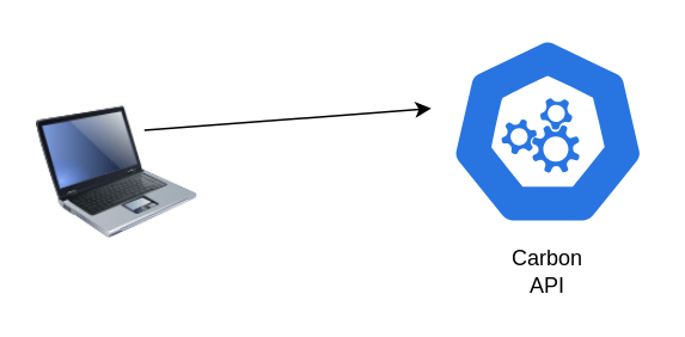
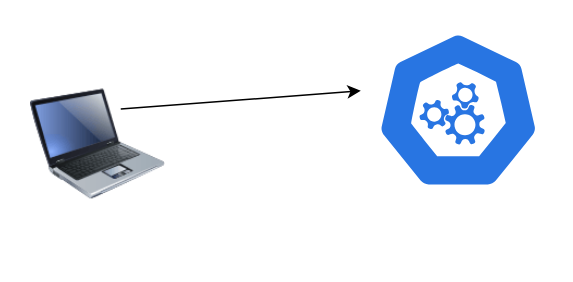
- <mxCell id="5" value="Carbon API" style="text;strokeColor=none;align=center;fillColor=none;html=1;verticalAlign=middle;whiteSpace=wrap;rounded=0;" vertex="1" parent="1"><mxGeometry x="275" y="135.6" width="60" height="30" as="geometry" /></mxCell>
